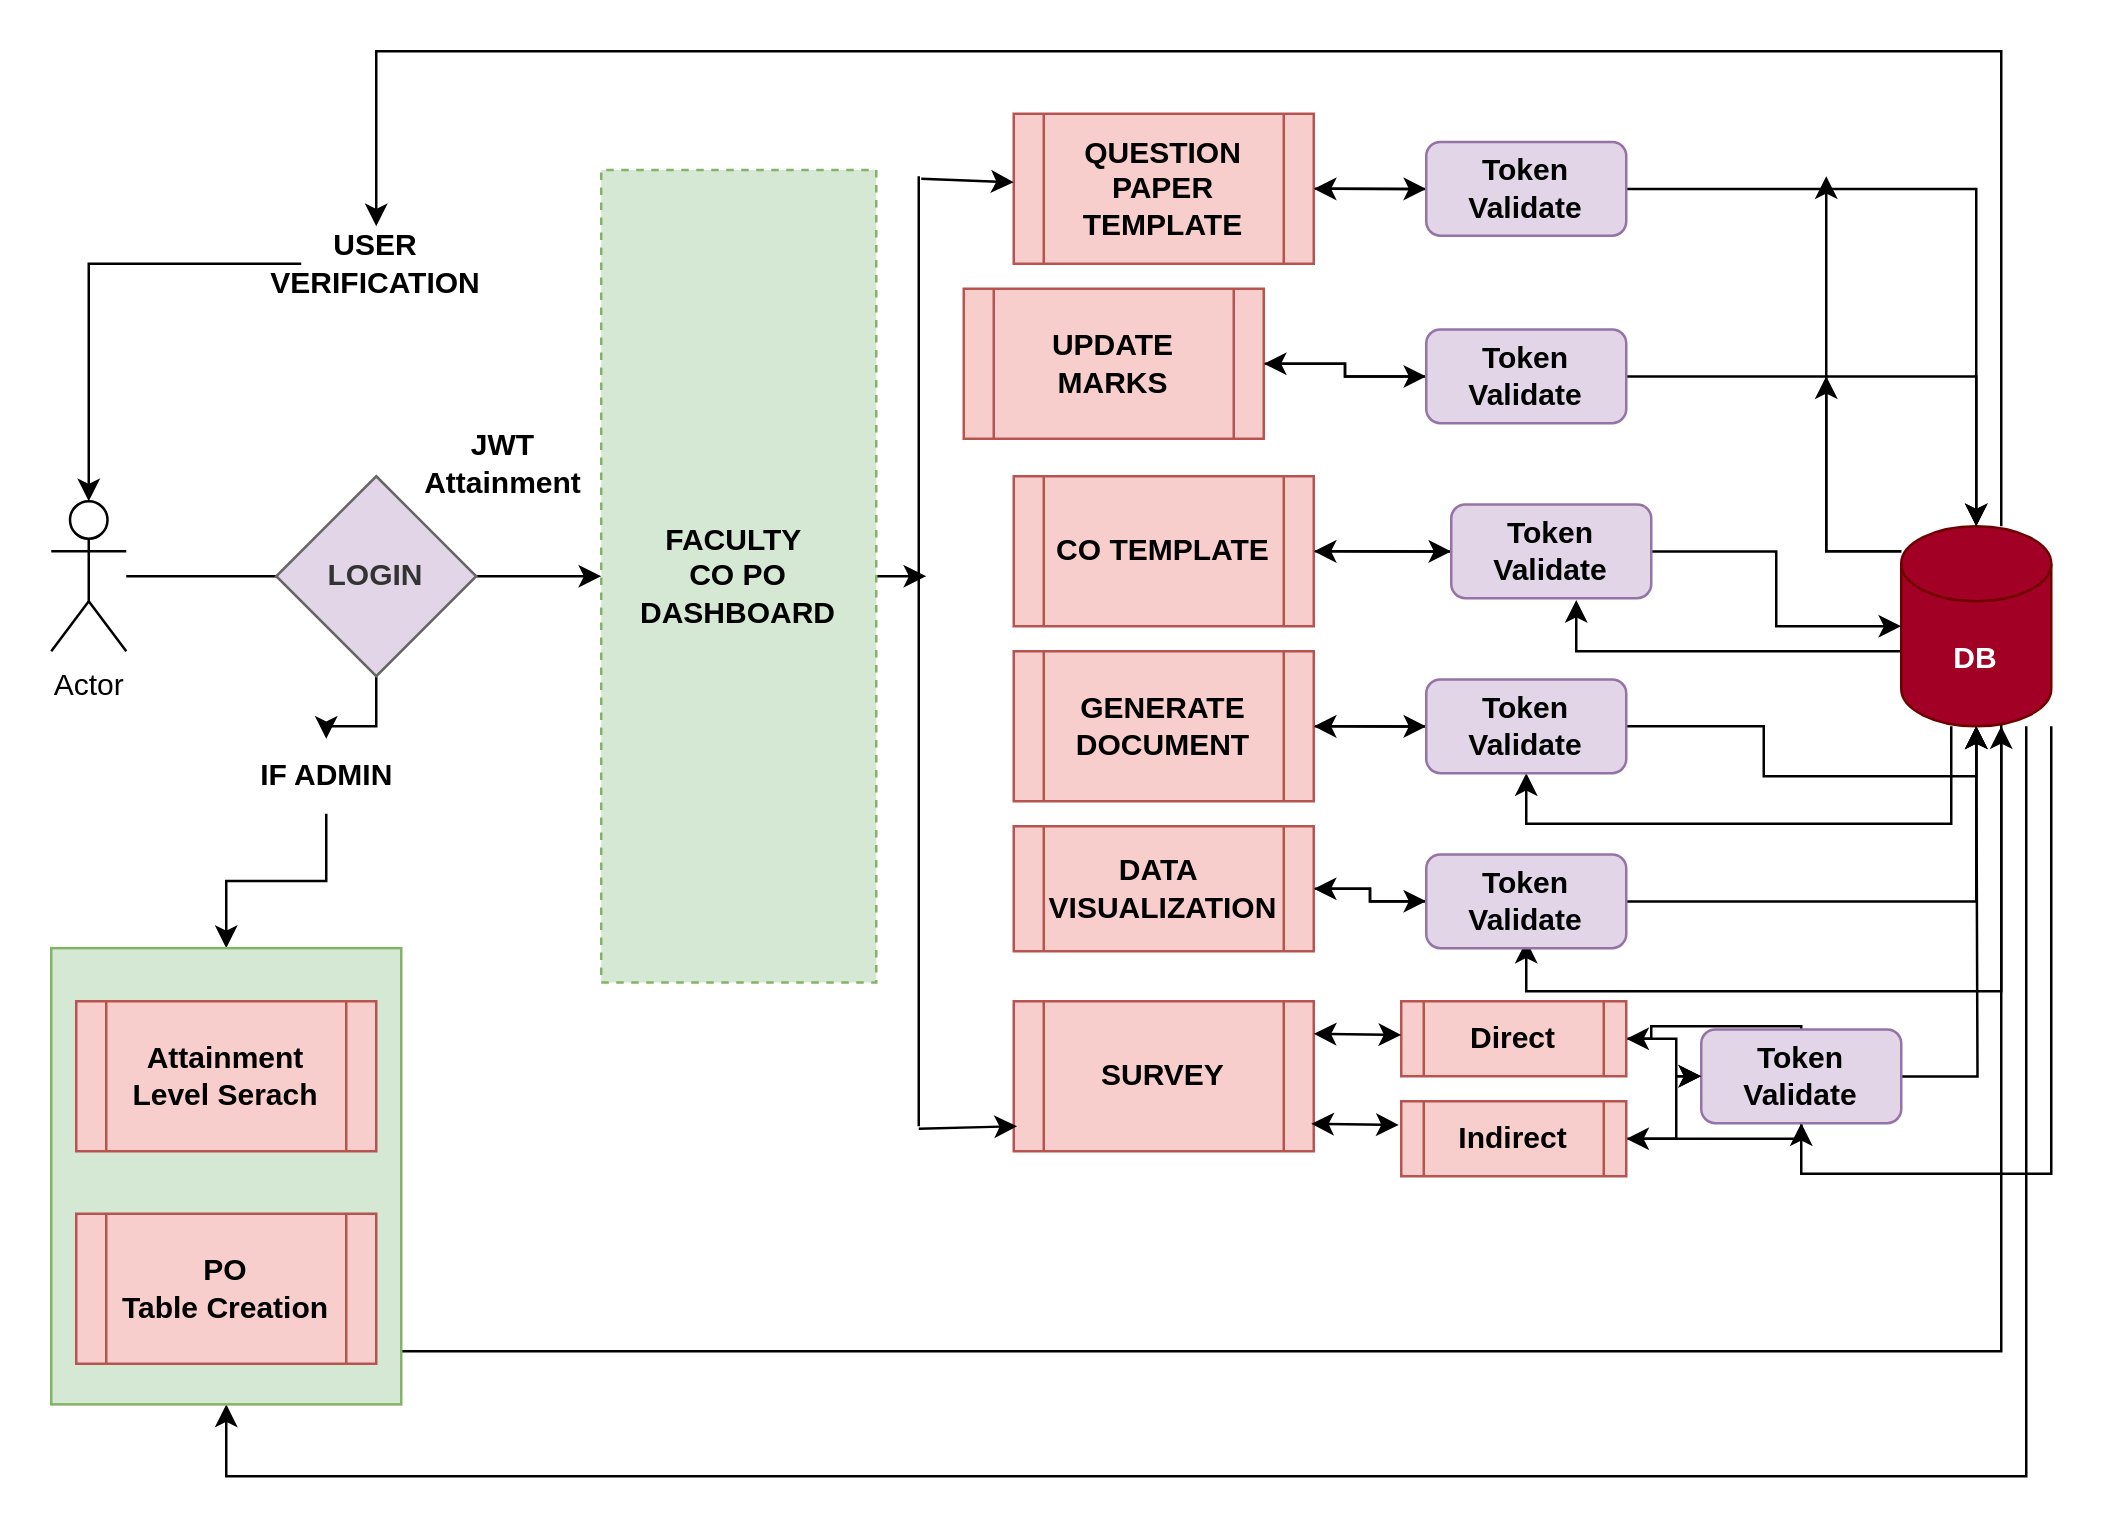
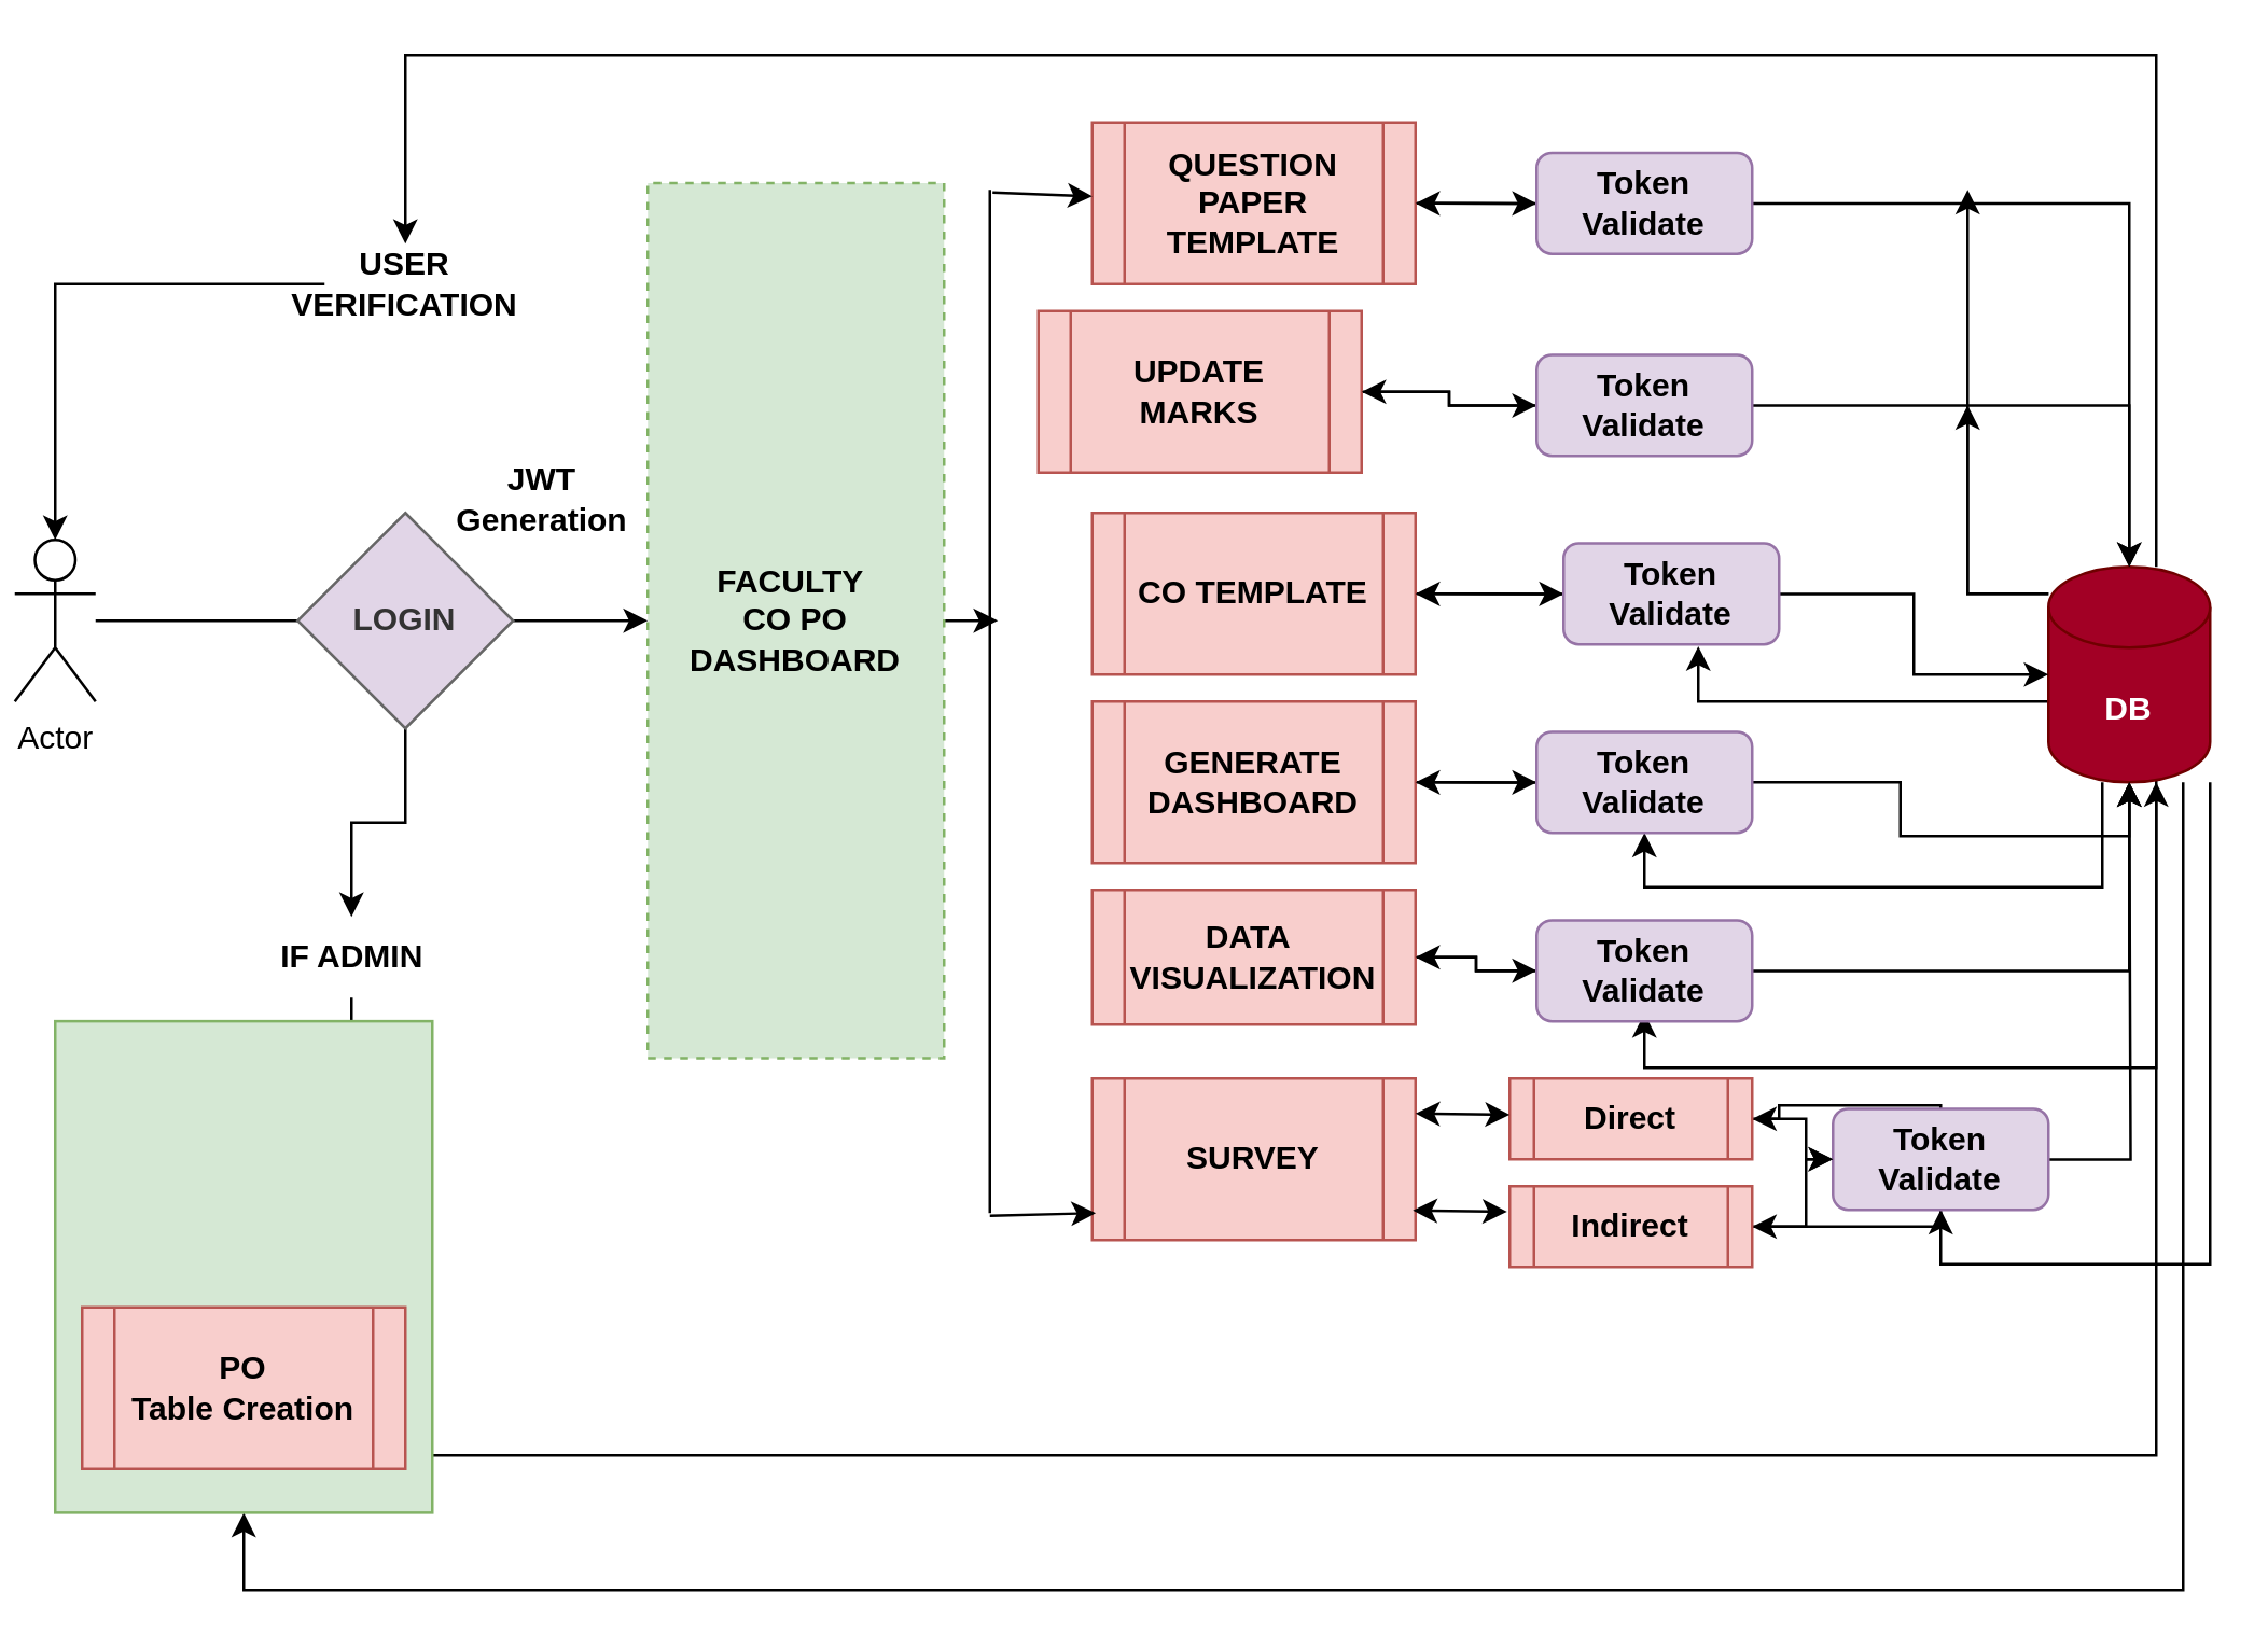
- <mxCell id="31" value="&lt;b&gt;JWT Attainment&lt;/b&gt;" style="text;html=1;strokeColor=none;fillColor=none;align=center;verticalAlign=middle;whiteSpace=wrap;rounded=0;" vertex="1" parent="1"><mxGeometry x="171" y="170" width="60" height="30" as="geometry" /></mxCell>
+ <mxCell id="31" value="&lt;b&gt;JWT Generation&lt;/b&gt;" style="text;html=1;strokeColor=none;fillColor=none;align=center;verticalAlign=middle;whiteSpace=wrap;rounded=0;" vertex="1" parent="1"><mxGeometry x="171" y="170" width="60" height="30" as="geometry" /></mxCell>
- <mxCell id="3" value="Actor" style="shape=umlActor;verticalLabelPosition=bottom;verticalAlign=top;html=1;outlineConnect=0;" vertex="1" parent="1"><mxGeometry x="20" y="200" width="30" height="60" as="geometry" /></mxCell>
+ <mxCell id="3" value="Actor" style="shape=umlActor;verticalLabelPosition=bottom;verticalAlign=top;html=1;outlineConnect=0;" vertex="1" parent="1"><mxGeometry x="5" y="200" width="30" height="60" as="geometry" /></mxCell>
- <mxCell id="17" value="&lt;b&gt;GENERATE DOCUMENT&lt;/b&gt;" style="shape=process;whiteSpace=wrap;html=1;backgroundOutline=1;fillColor=#f8cecc;strokeColor=#b85450;" vertex="1" parent="1"><mxGeometry x="405" y="260" width="120" height="60" as="geometry" /></mxCell>
+ <mxCell id="17" value="&lt;b&gt;GENERATE DASHBOARD&lt;/b&gt;" style="shape=process;whiteSpace=wrap;html=1;backgroundOutline=1;fillColor=#f8cecc;strokeColor=#b85450;" vertex="1" parent="1"><mxGeometry x="405" y="260" width="120" height="60" as="geometry" /></mxCell>
- <mxCell id="61" value="&lt;b&gt;IF ADMIN&lt;/b&gt;" style="text;html=1;align=center;verticalAlign=middle;resizable=0;points=[];autosize=1;strokeColor=none;fillColor=none;" vertex="1" parent="1"><mxGeometry x="90" y="295" width="80" height="30" as="geometry" /></mxCell>
+ <mxCell id="61" value="&lt;b&gt;IF ADMIN&lt;/b&gt;" style="text;html=1;align=center;verticalAlign=middle;resizable=0;points=[];autosize=1;strokeColor=none;fillColor=none;" vertex="1" parent="1"><mxGeometry x="90" y="340" width="80" height="30" as="geometry" /></mxCell>
- <mxCell id="62" value="&lt;b&gt;Attainment Level Serach&lt;/b&gt;" style="shape=process;whiteSpace=wrap;html=1;backgroundOutline=1;fillColor=#f8cecc;strokeColor=#b85450;" vertex="1" parent="1"><mxGeometry x="30" y="400" width="120" height="60" as="geometry" /></mxCell>
